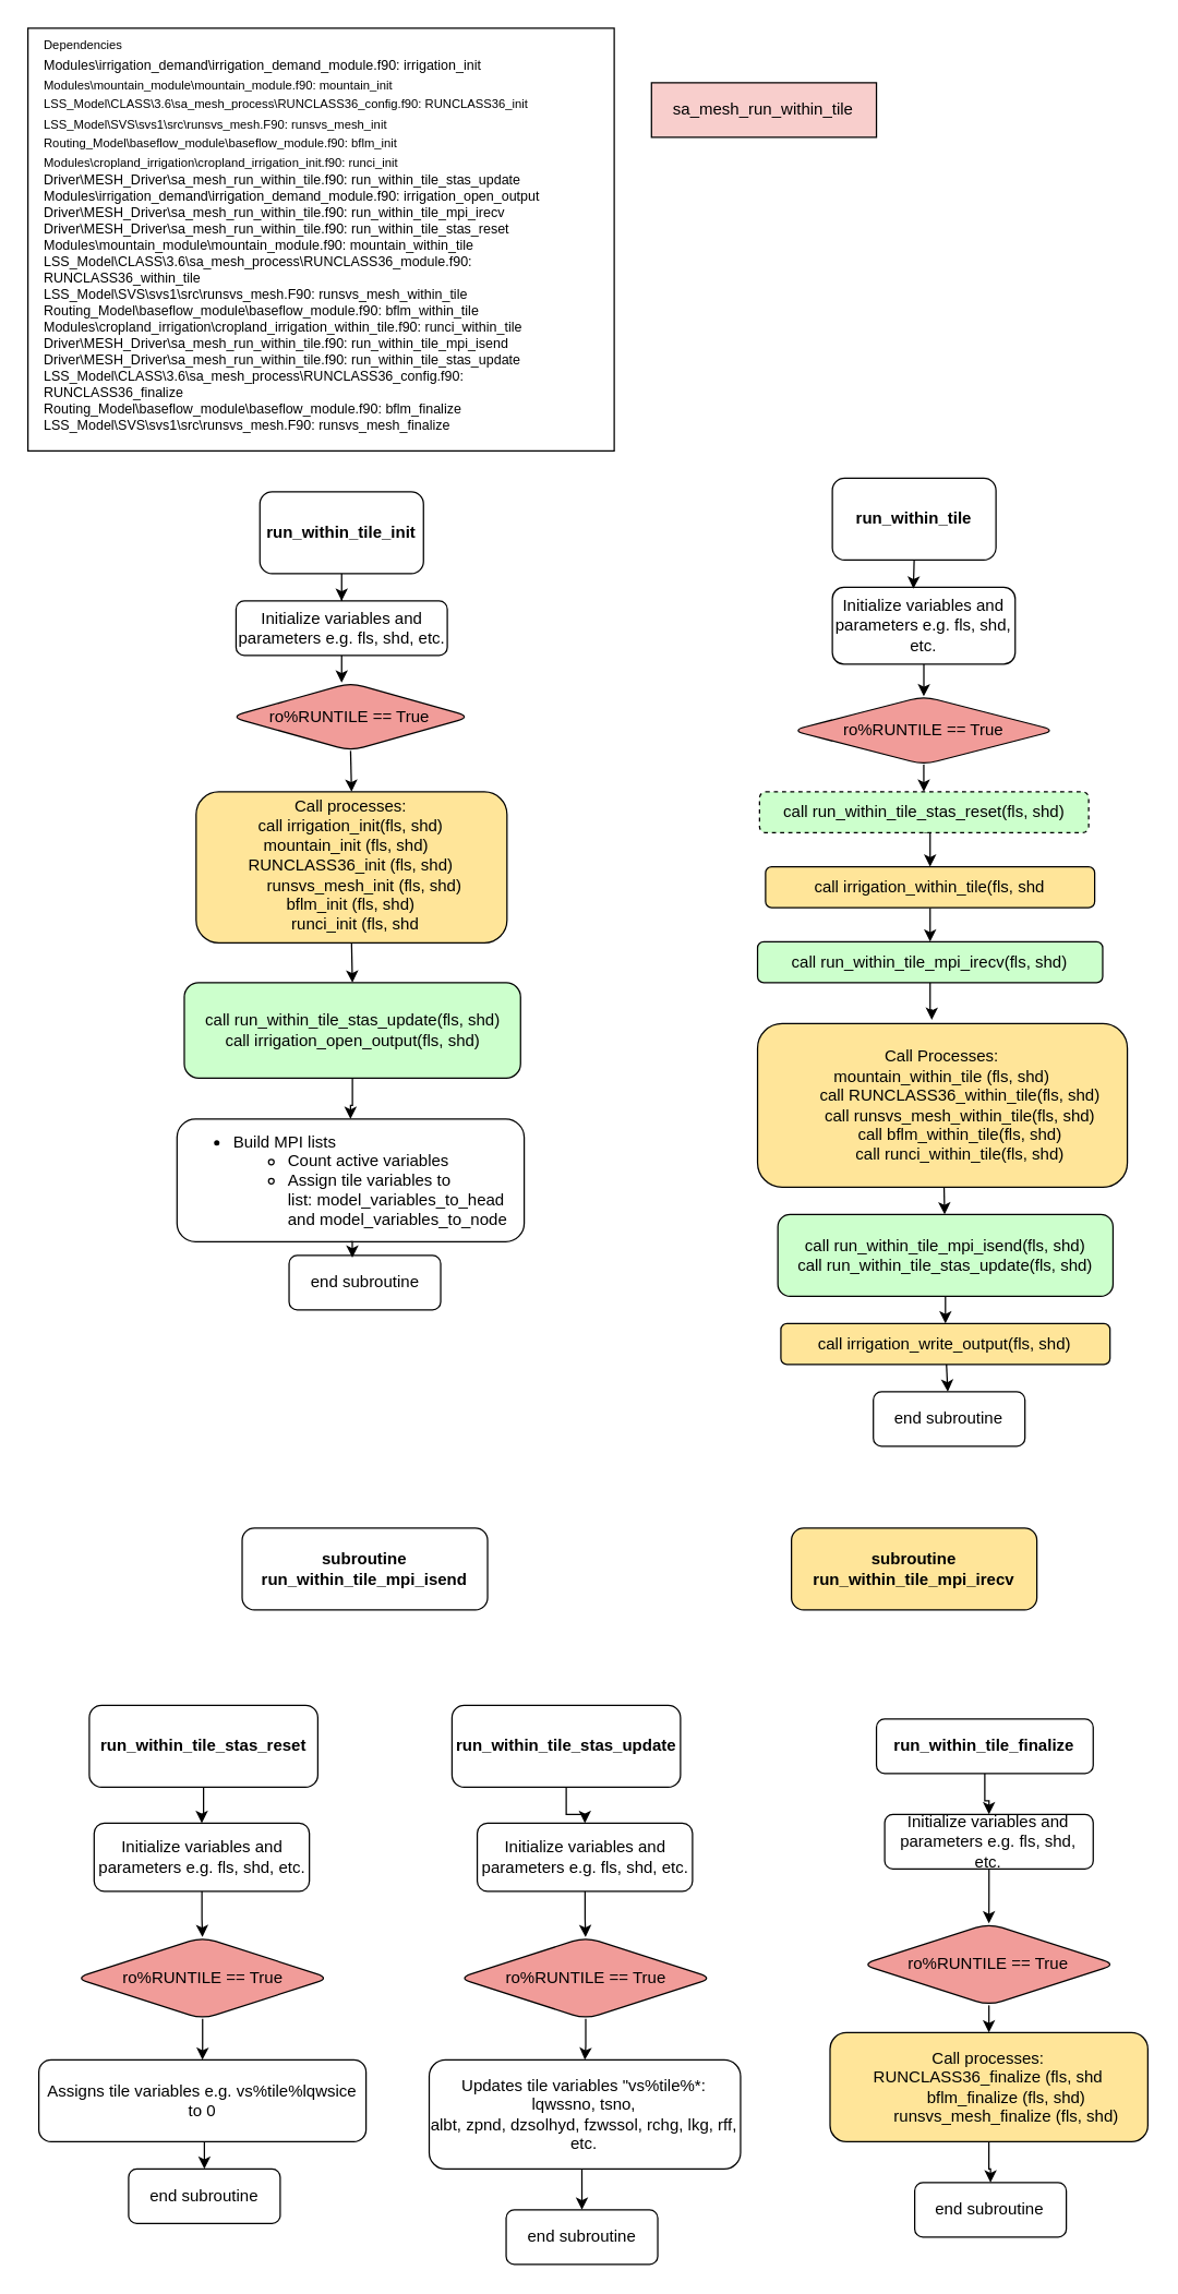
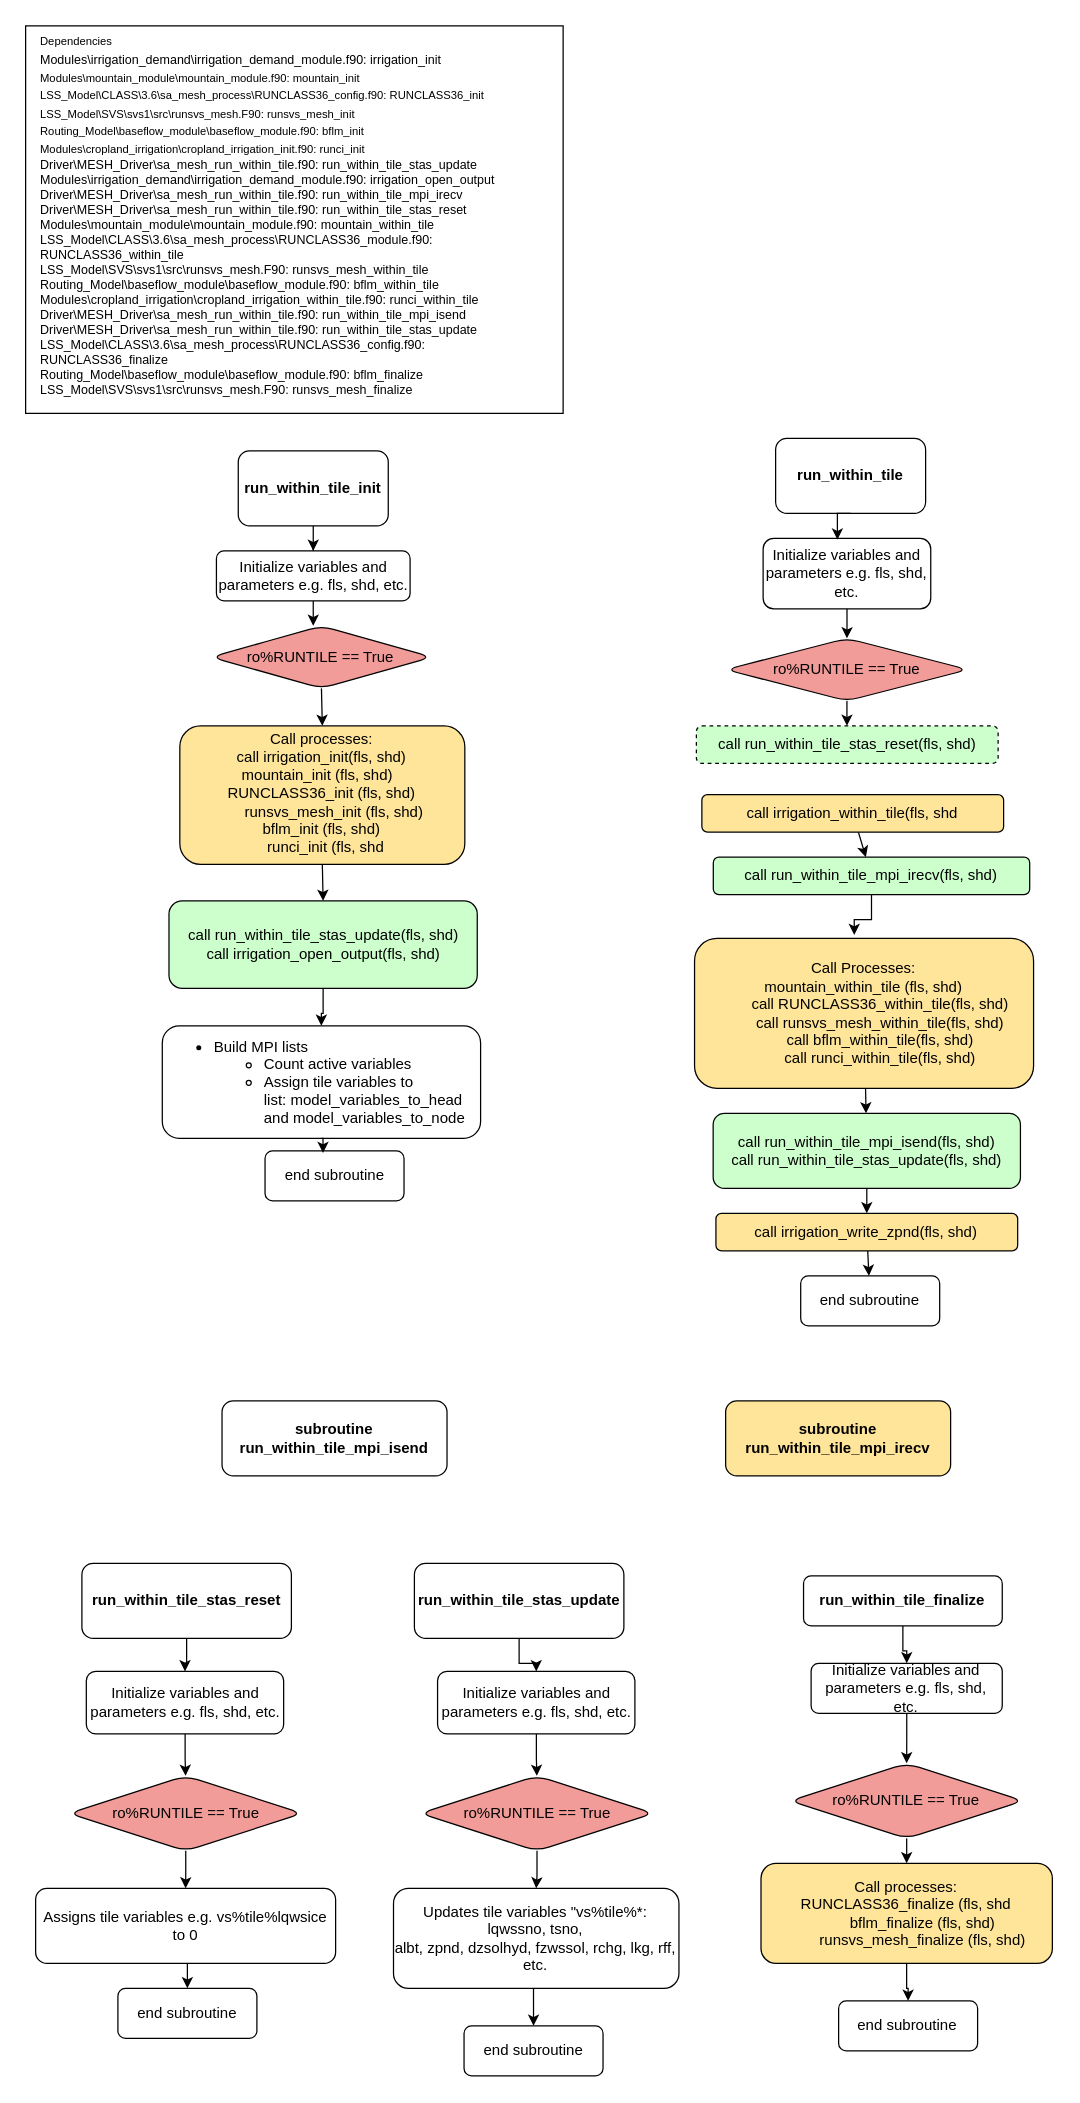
- <mxCell id="2" value="sa_mesh_run_within_tile" style="rounded=0;whiteSpace=wrap;html=1;fillColor=#F8CECC;" parent="1" vertex="1"><mxGeometry x="477.34" y="60" width="165" height="40" as="geometry" /></mxCell>
- <mxCell id="9" value="&lt;b&gt;run_within_tile&lt;/b&gt;" style="rounded=1;whiteSpace=wrap;html=1;" parent="1" vertex="1"><mxGeometry x="610" y="350" width="120" height="60" as="geometry" /></mxCell>
+ <mxCell id="9" value="&lt;b&gt;run_within_tile&lt;/b&gt;" style="rounded=1;whiteSpace=wrap;html=1;" parent="1" vertex="1"><mxGeometry x="620" y="350" width="120" height="60" as="geometry" /></mxCell>
- <mxCell id="36" style="edgeStyle=orthogonalEdgeStyle;rounded=0;orthogonalLoop=1;jettySize=auto;html=1;exitX=0.5;exitY=1;exitDx=0;exitDy=0;entryX=0.5;entryY=0;entryDx=0;entryDy=0;" parent="1" source="37" target="39" edge="1"><mxGeometry relative="1" as="geometry" /></mxCell>
- <mxCell id="25" value="call run_within_tile_mpi_irecv(fls, shd)" style="whiteSpace=wrap;html=1;fillColor=#CCFFCC;rounded=1;" parent="1" vertex="1"><mxGeometry x="555.14" y="690" width="253.13" height="30" as="geometry" /></mxCell>
+ <mxCell id="25" value="call run_within_tile_mpi_irecv(fls, shd)" style="whiteSpace=wrap;html=1;fillColor=#CCFFCC;rounded=1;" parent="1" vertex="1"><mxGeometry x="570.14" y="685" width="253.13" height="30" as="geometry" /></mxCell>
- <mxCell id="41" value="call irrigation_write_output(fls, shd)" style="rounded=1;whiteSpace=wrap;html=1;fillColor=#FFE599;" parent="1" vertex="1"><mxGeometry x="572.24" y="970" width="241.4" height="30" as="geometry" /></mxCell>
+ <mxCell id="41" value="call irrigation_write_zpnd(fls, shd)" style="rounded=1;whiteSpace=wrap;html=1;fillColor=#FFE599;" parent="1" vertex="1"><mxGeometry x="572.24" y="970" width="241.4" height="30" as="geometry" /></mxCell>
